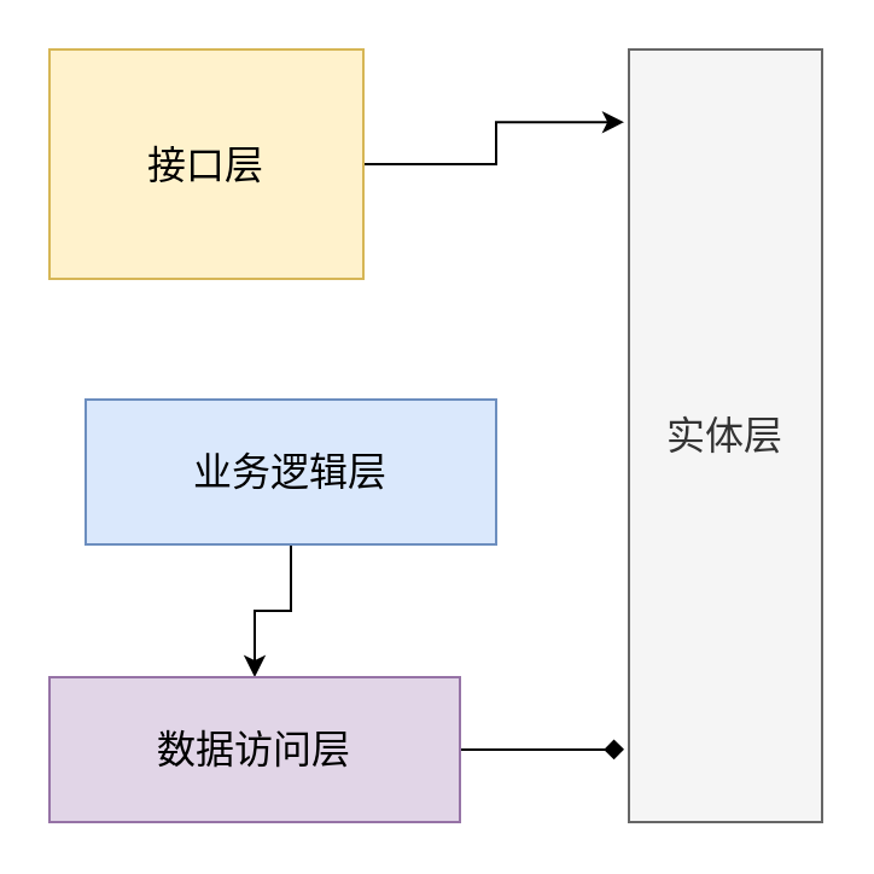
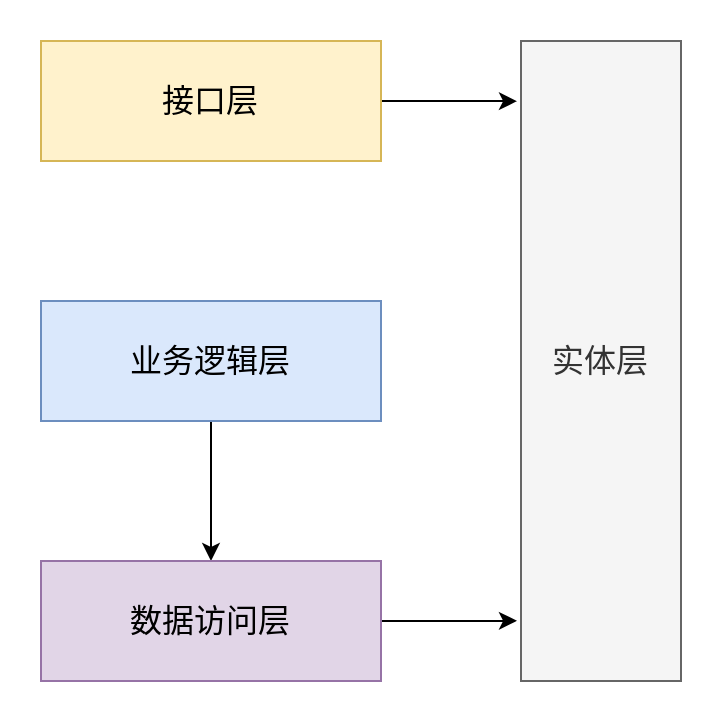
- <mxCell id="3" value="接口层" style="rounded=0;whiteSpace=wrap;html=1;fontSize=16;fillColor=#fff2cc;strokeColor=#d6b656;" vertex="1" parent="1"><mxGeometry x="20" y="20" width="130" height="95" as="geometry" /></mxCell>
+ <mxCell id="3" value="接口层" style="rounded=0;whiteSpace=wrap;html=1;fontSize=16;fillColor=#fff2cc;strokeColor=#d6b656;" vertex="1" parent="1"><mxGeometry x="20" y="20" width="170" height="60" as="geometry" /></mxCell>
- <mxCell id="5" value="业务逻辑层" style="rounded=0;whiteSpace=wrap;html=1;fontSize=16;fillColor=#dae8fc;strokeColor=#6c8ebf;" vertex="1" parent="1"><mxGeometry x="35" y="165" width="170" height="60" as="geometry" /></mxCell>
+ <mxCell id="5" value="业务逻辑层" style="rounded=0;whiteSpace=wrap;html=1;fontSize=16;fillColor=#dae8fc;strokeColor=#6c8ebf;" vertex="1" parent="1"><mxGeometry x="20" y="150" width="170" height="60" as="geometry" /></mxCell>
- <mxCell id="6" style="edgeStyle=orthogonalEdgeStyle;rounded=0;orthogonalLoop=1;jettySize=auto;html=1;exitX=1;exitY=0.5;exitDx=0;exitDy=0;entryX=-0.025;entryY=0.906;entryDx=0;entryDy=0;entryPerimeter=0;fontSize=16;endArrow=diamond;" edge="1" parent="1" source="7" target="8"><mxGeometry relative="1" as="geometry" /></mxCell>
+ <mxCell id="6" style="edgeStyle=orthogonalEdgeStyle;rounded=0;orthogonalLoop=1;jettySize=auto;html=1;exitX=1;exitY=0.5;exitDx=0;exitDy=0;entryX=-0.025;entryY=0.906;entryDx=0;entryDy=0;entryPerimeter=0;fontSize=16;" edge="1" parent="1" source="7" target="8"><mxGeometry relative="1" as="geometry" /></mxCell>
